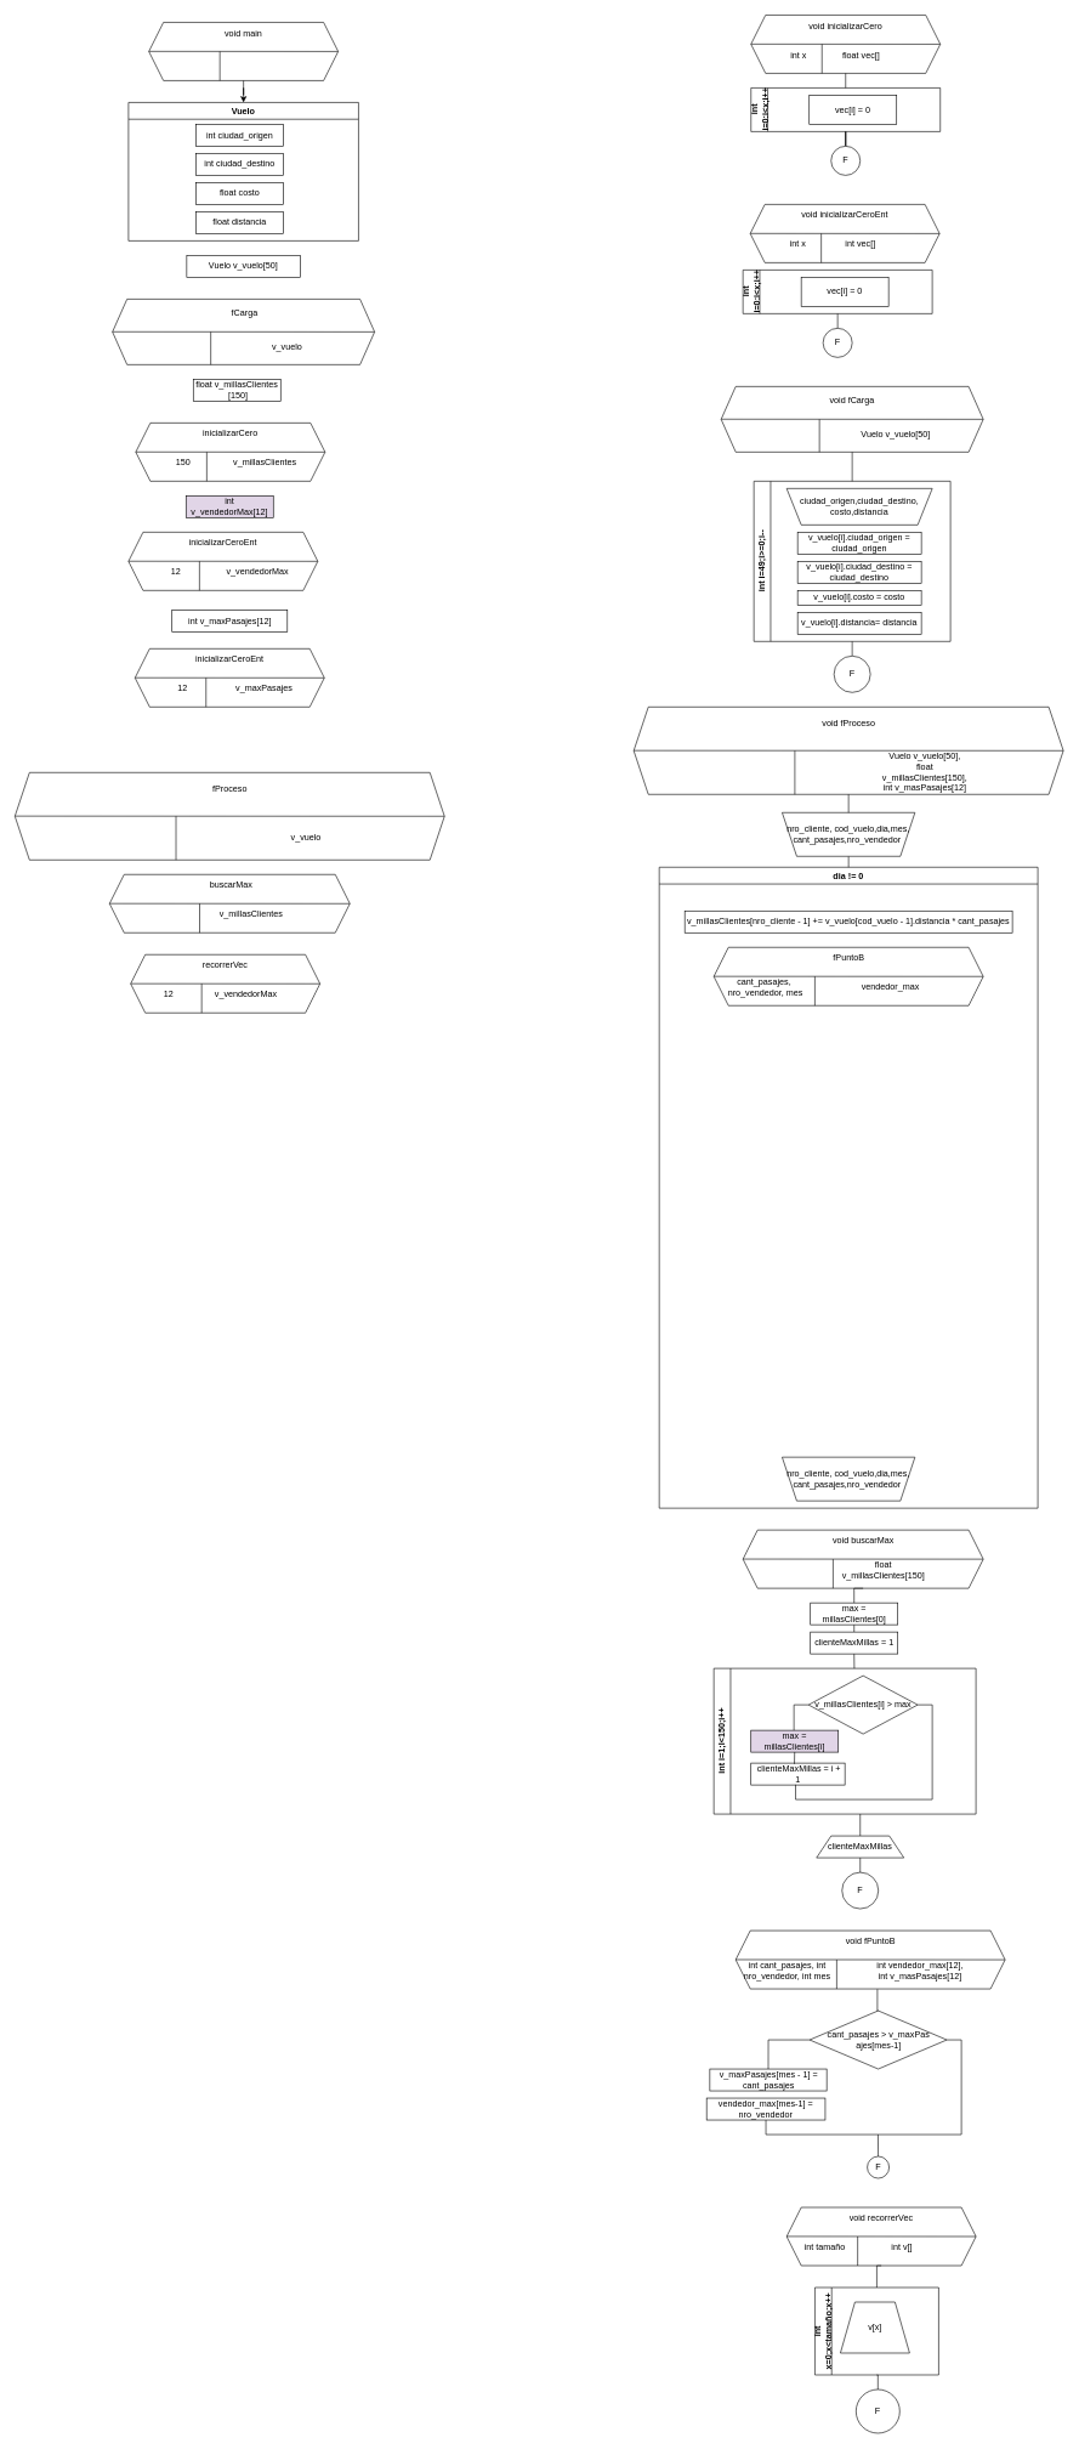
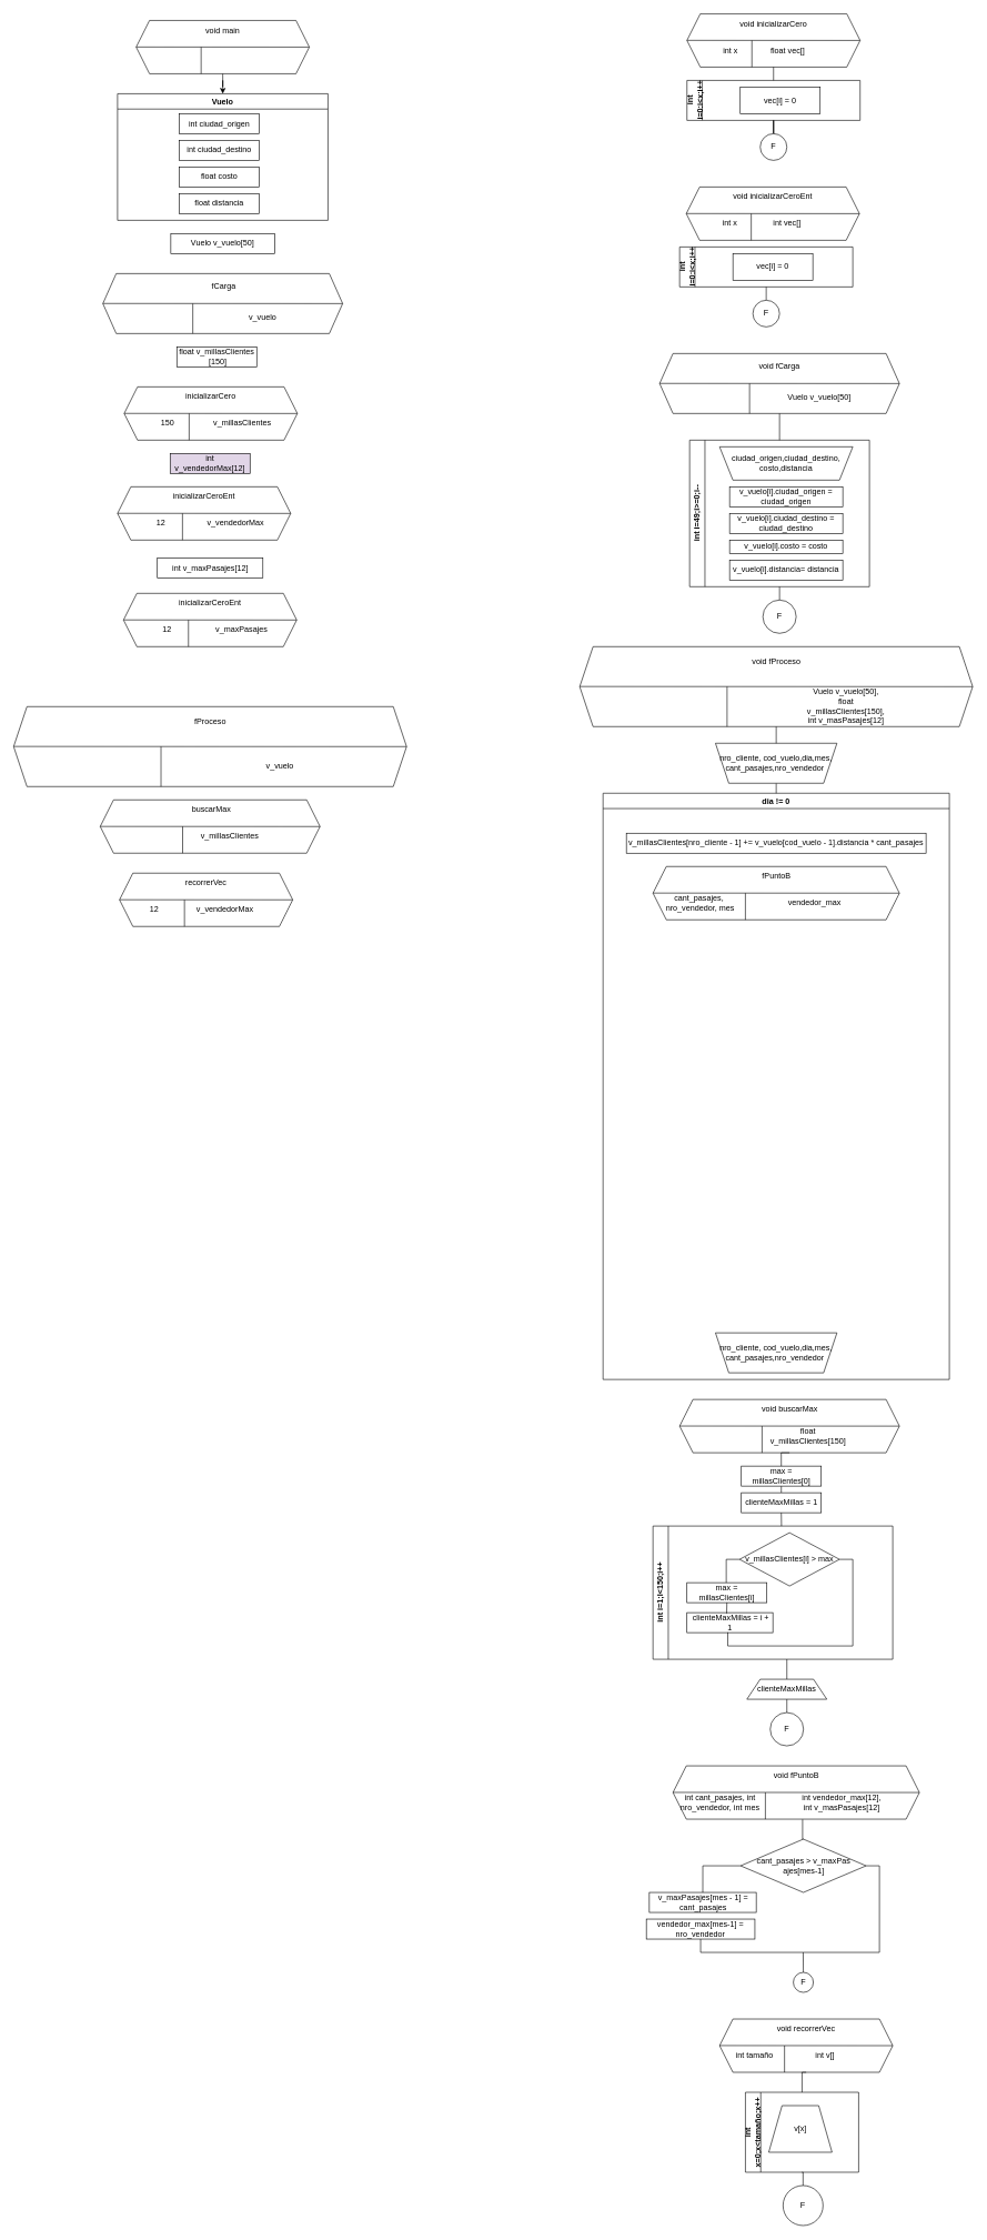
- <mxCell id="98" value="max = millasClientes[i]" style="whiteSpace=wrap;html=1;fillColor=#e1d5e7;" vertex="1" parent="95"><mxGeometry x="50.96" y="85" width="120" height="30" as="geometry" /></mxCell>
+ <mxCell id="98" value="max = millasClientes[i]" style="whiteSpace=wrap;html=1;" vertex="1" parent="95"><mxGeometry x="50.96" y="85" width="120" height="30" as="geometry" /></mxCell>
